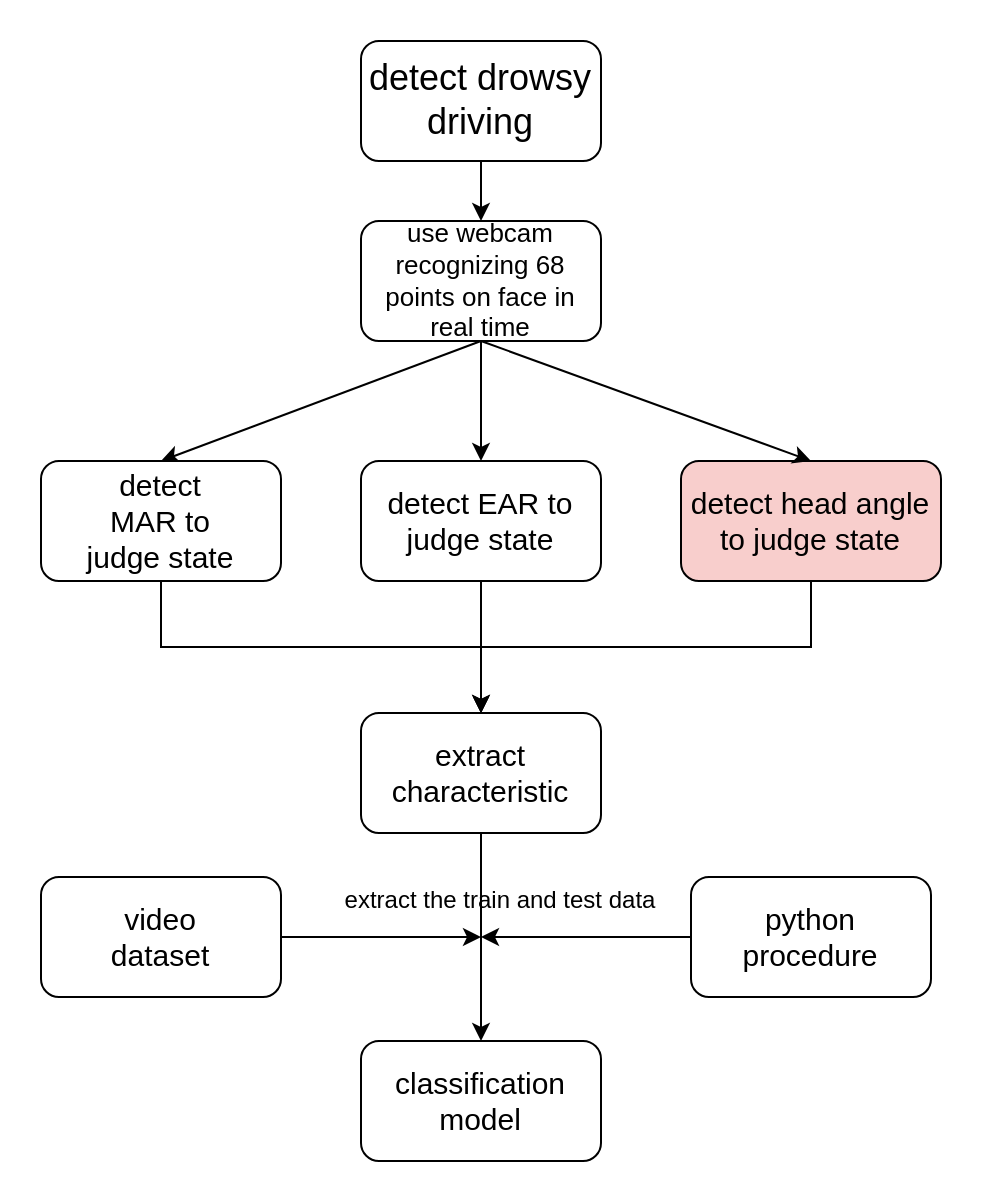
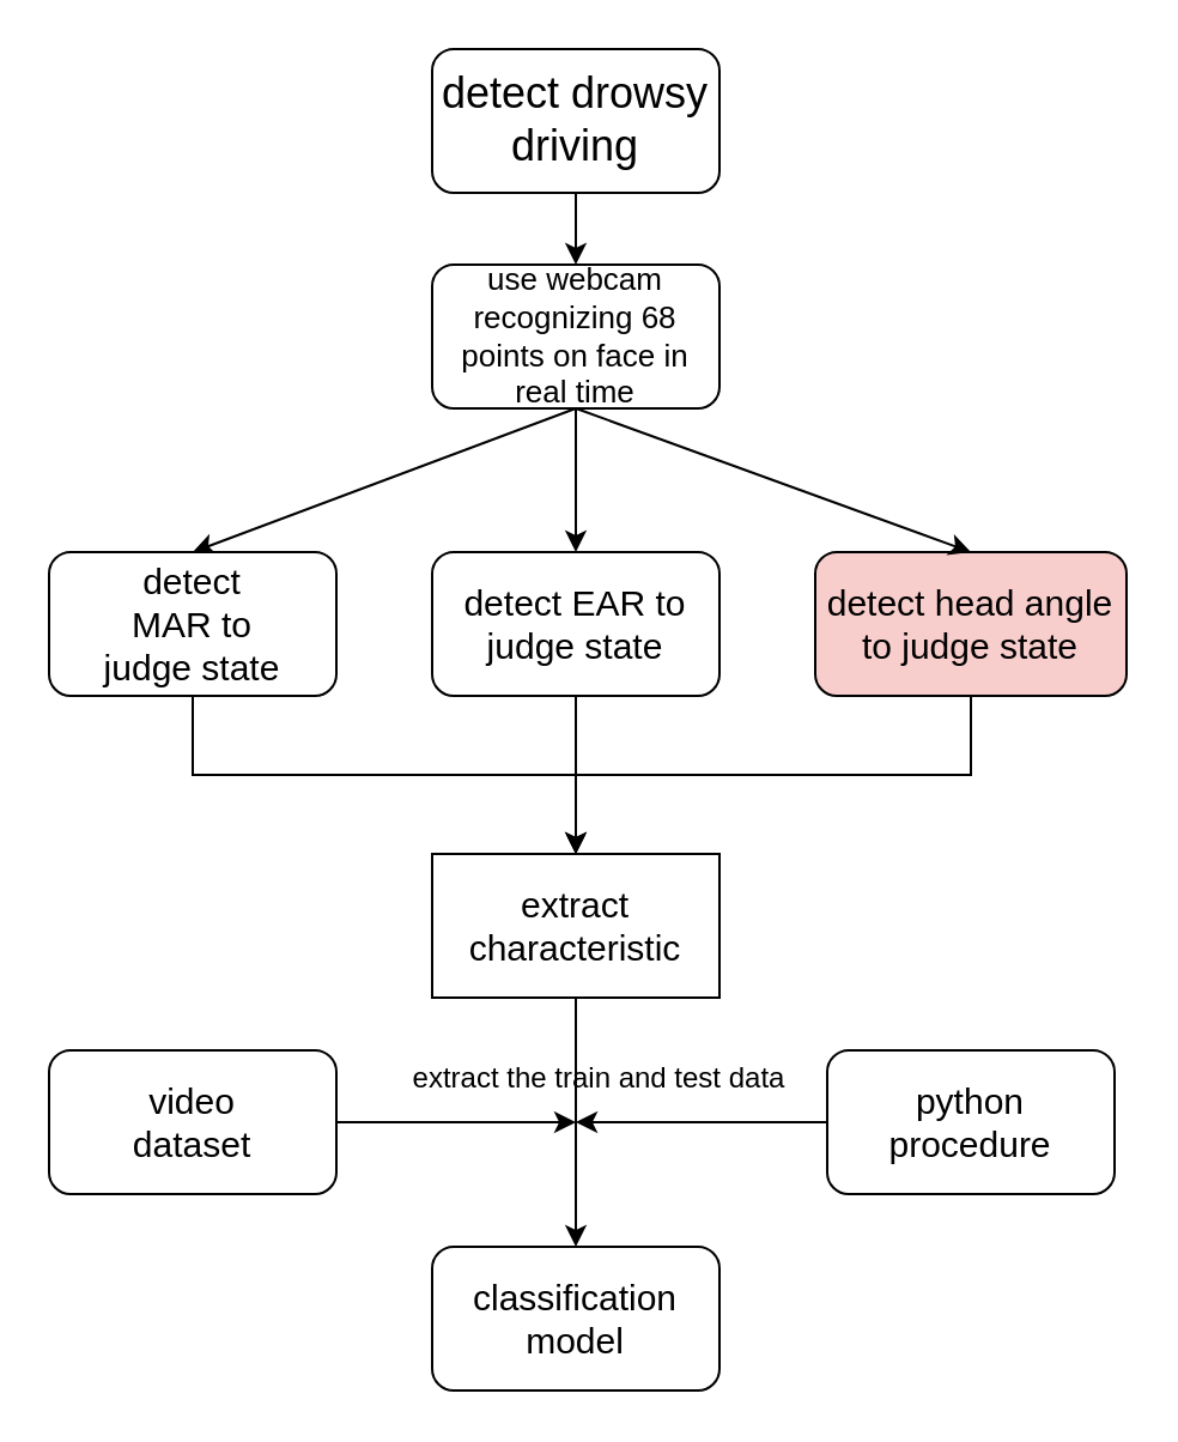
- <mxCell id="18" value="&lt;font style=&quot;font-size: 15px&quot;&gt;extract characteristic&lt;/font&gt;" style="rounded=1;whiteSpace=wrap;html=1;" vertex="1" parent="1"><mxGeometry x="180" y="356" width="120" height="60" as="geometry" /></mxCell>
+ <mxCell id="18" value="&lt;font style=&quot;font-size: 15px&quot;&gt;extract characteristic&lt;/font&gt;" style="whiteSpace=wrap;html=1;rounded=0;" vertex="1" parent="1"><mxGeometry x="180" y="356" width="120" height="60" as="geometry" /></mxCell>
